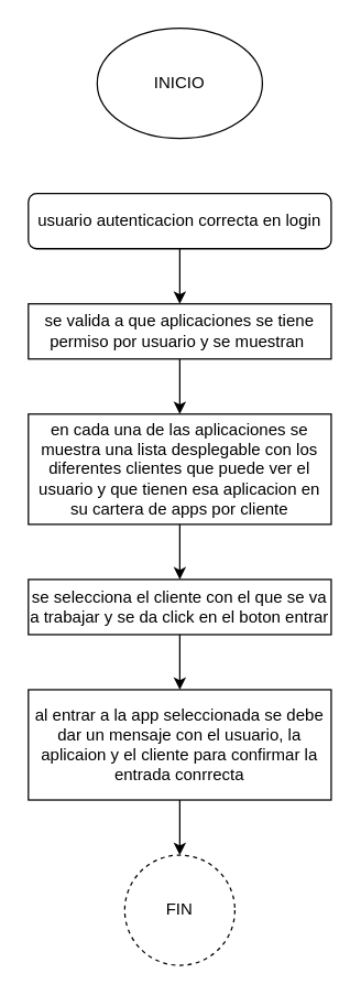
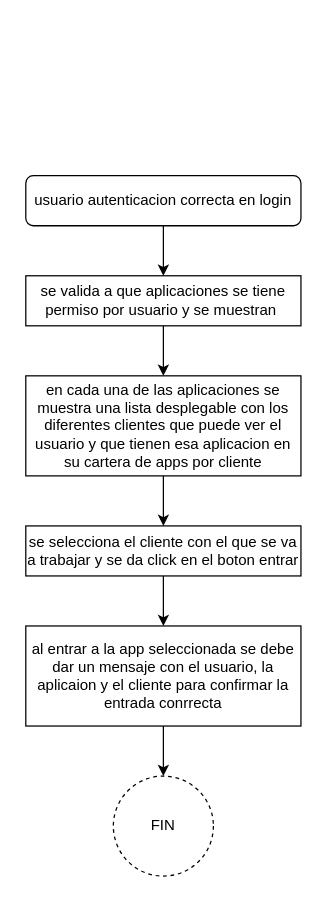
- <mxCell id="2" value="INICIO" style="ellipse;whiteSpace=wrap;html=1;" vertex="1" parent="1"><mxGeometry x="70" y="20" width="120" height="80" as="geometry" /></mxCell>
